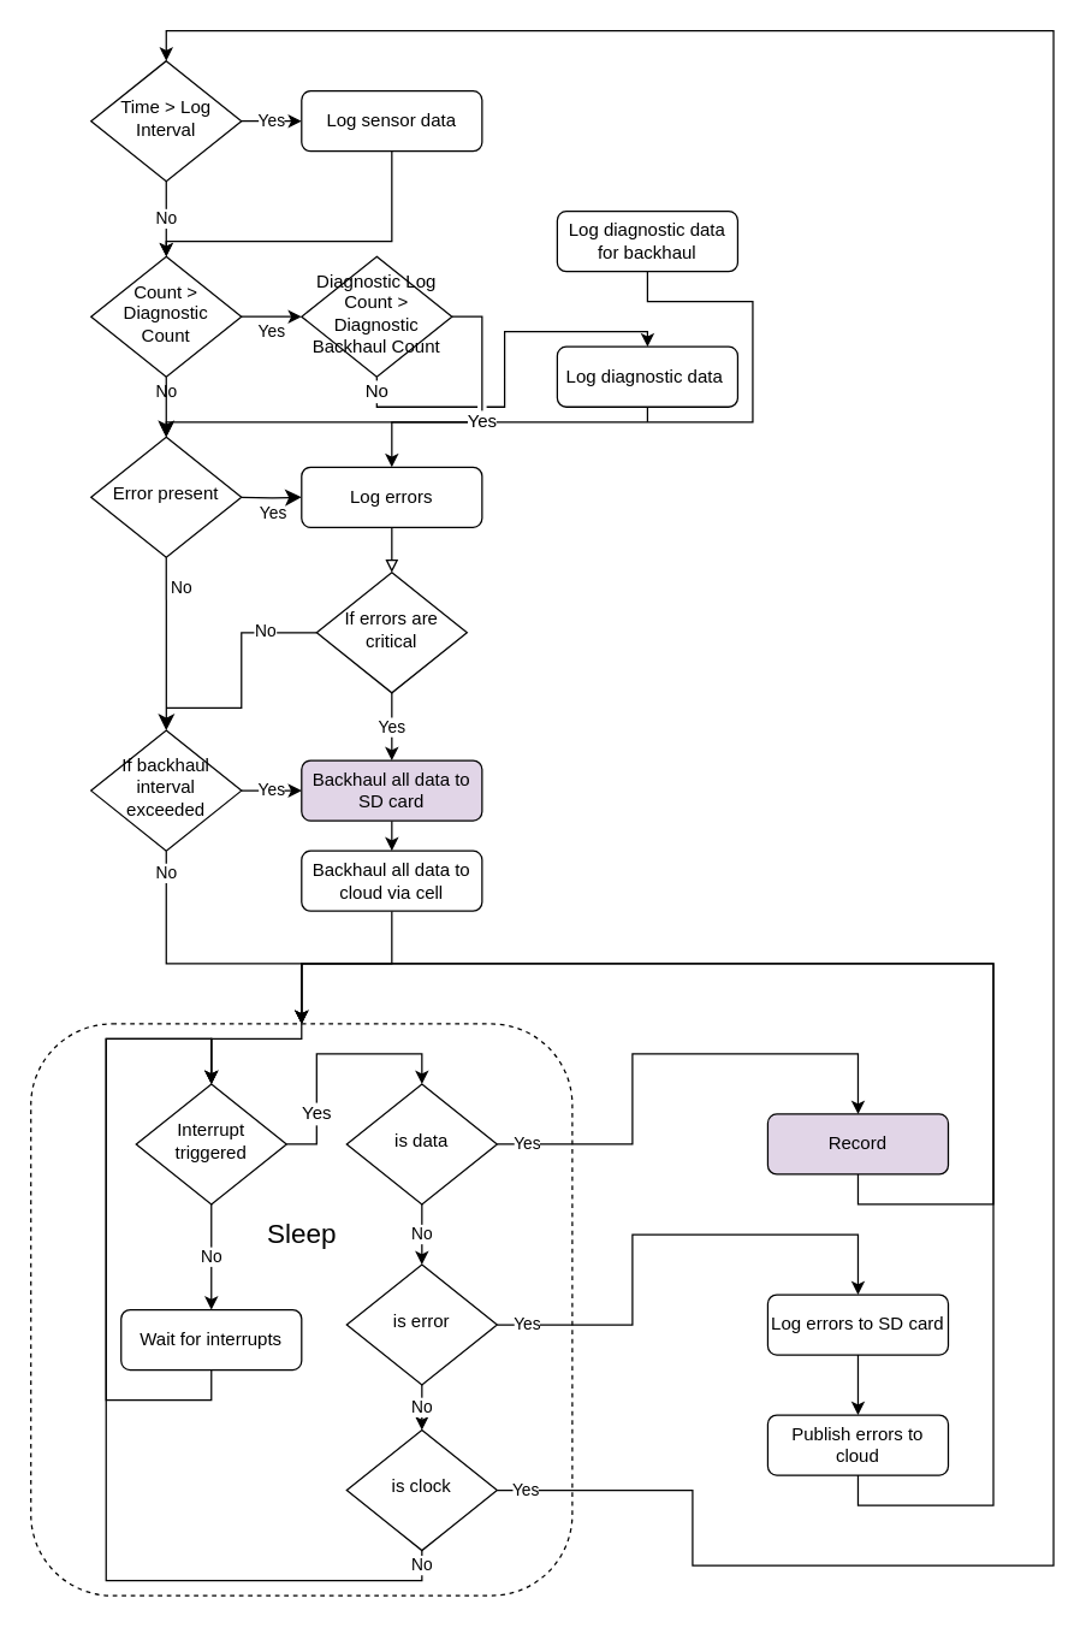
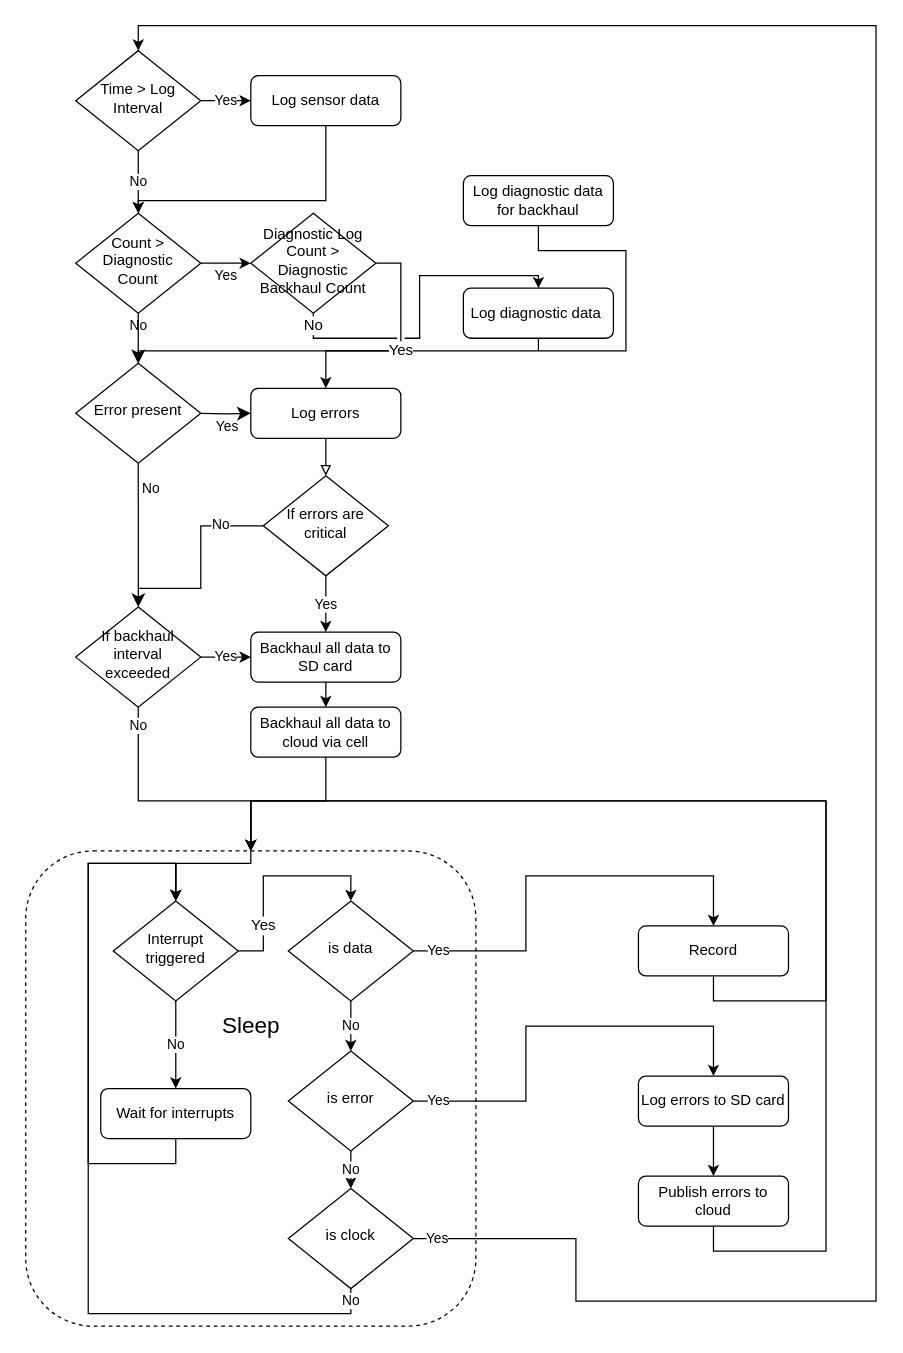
- <mxCell id="10" value="Backhaul all data to SD card" style="rounded=1;whiteSpace=wrap;html=1;fontSize=12;glass=0;strokeWidth=1;shadow=0;fillColor=#e1d5e7;" parent="1" vertex="1"><mxGeometry x="200" y="505" width="120" height="40" as="geometry" /></mxCell>
+ <mxCell id="10" value="Backhaul all data to SD card" style="rounded=1;whiteSpace=wrap;html=1;fontSize=12;glass=0;strokeWidth=1;shadow=0;" parent="1" vertex="1"><mxGeometry x="200" y="505" width="120" height="40" as="geometry" /></mxCell>
- <mxCell id="46" value="Record" style="rounded=1;whiteSpace=wrap;html=1;fontSize=12;glass=0;strokeWidth=1;shadow=0;fillColor=#e1d5e7;" parent="1" vertex="1"><mxGeometry x="510" y="740" width="120" height="40" as="geometry" /></mxCell>
+ <mxCell id="46" value="Record" style="rounded=1;whiteSpace=wrap;html=1;fontSize=12;glass=0;strokeWidth=1;shadow=0;" parent="1" vertex="1"><mxGeometry x="510" y="740" width="120" height="40" as="geometry" /></mxCell>
